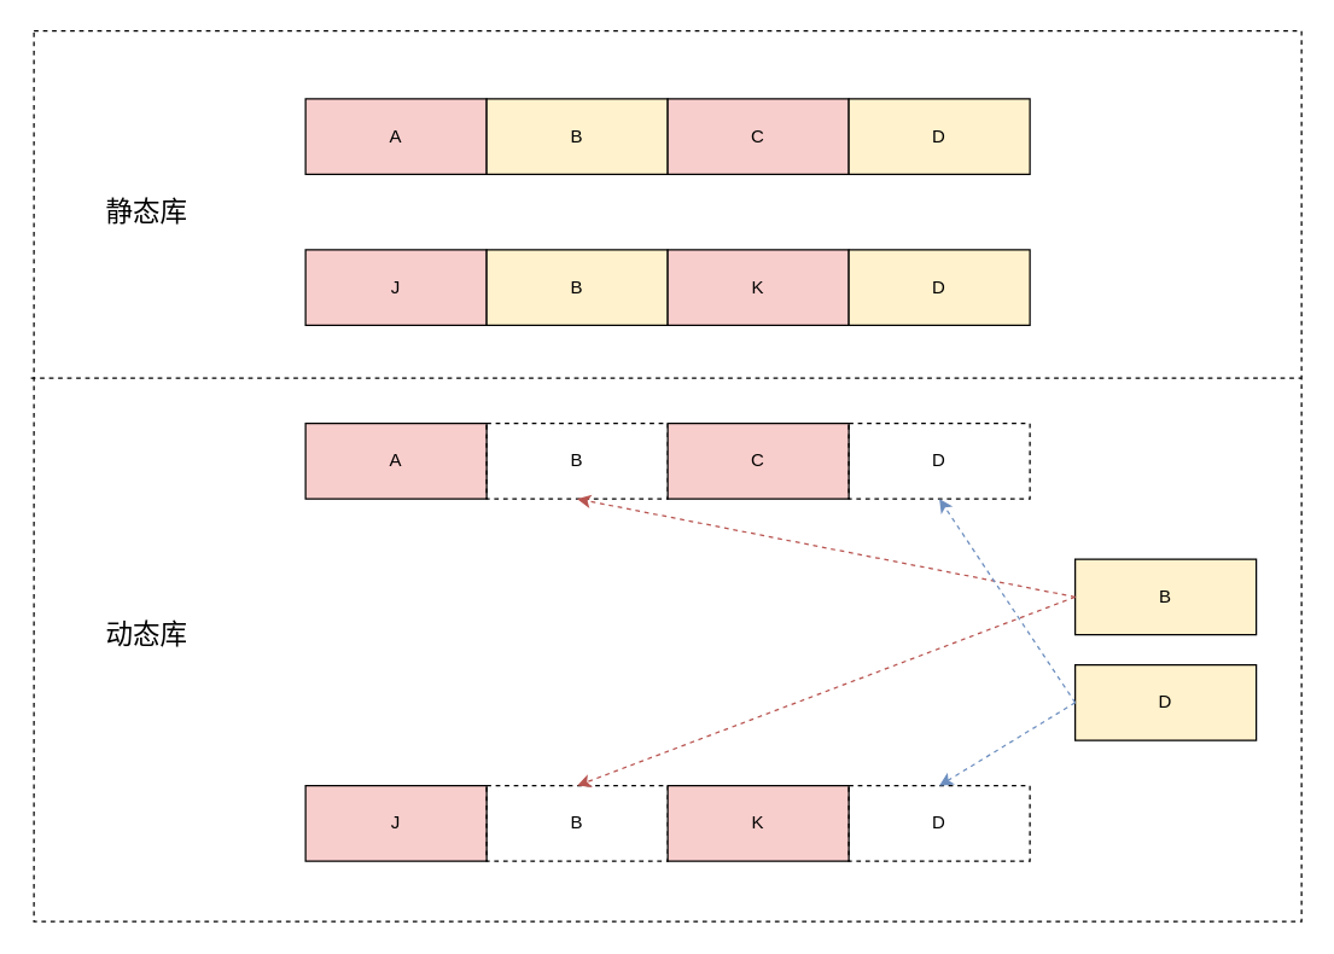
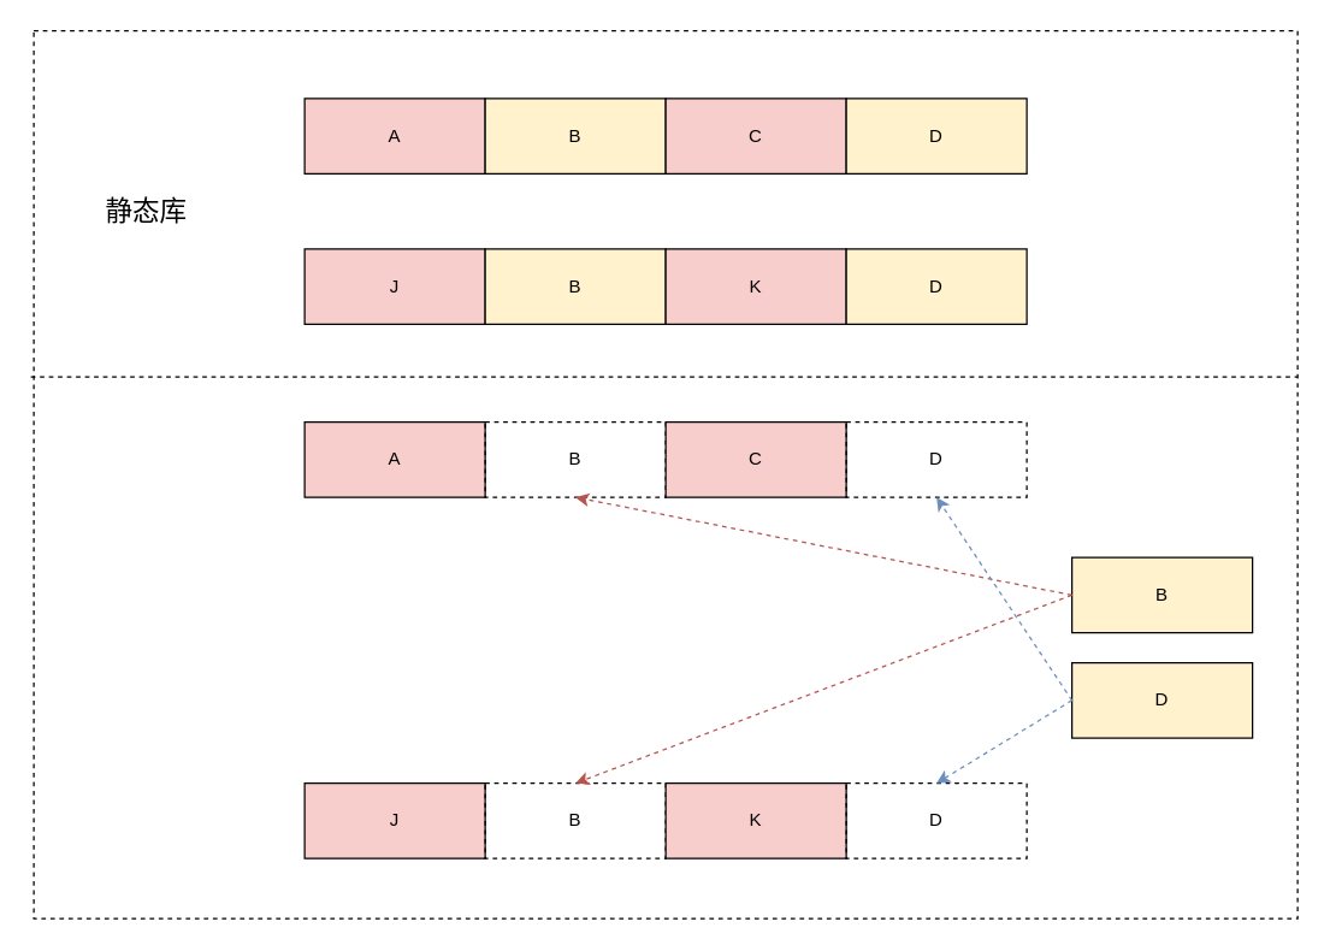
- <mxCell id="13" value="动态库" style="text;html=1;strokeColor=none;fillColor=none;align=center;verticalAlign=middle;whiteSpace=wrap;rounded=0;fontSize=18;" vertex="1" parent="1"><mxGeometry x="62" y="410" width="70" height="20" as="geometry" /></mxCell>
